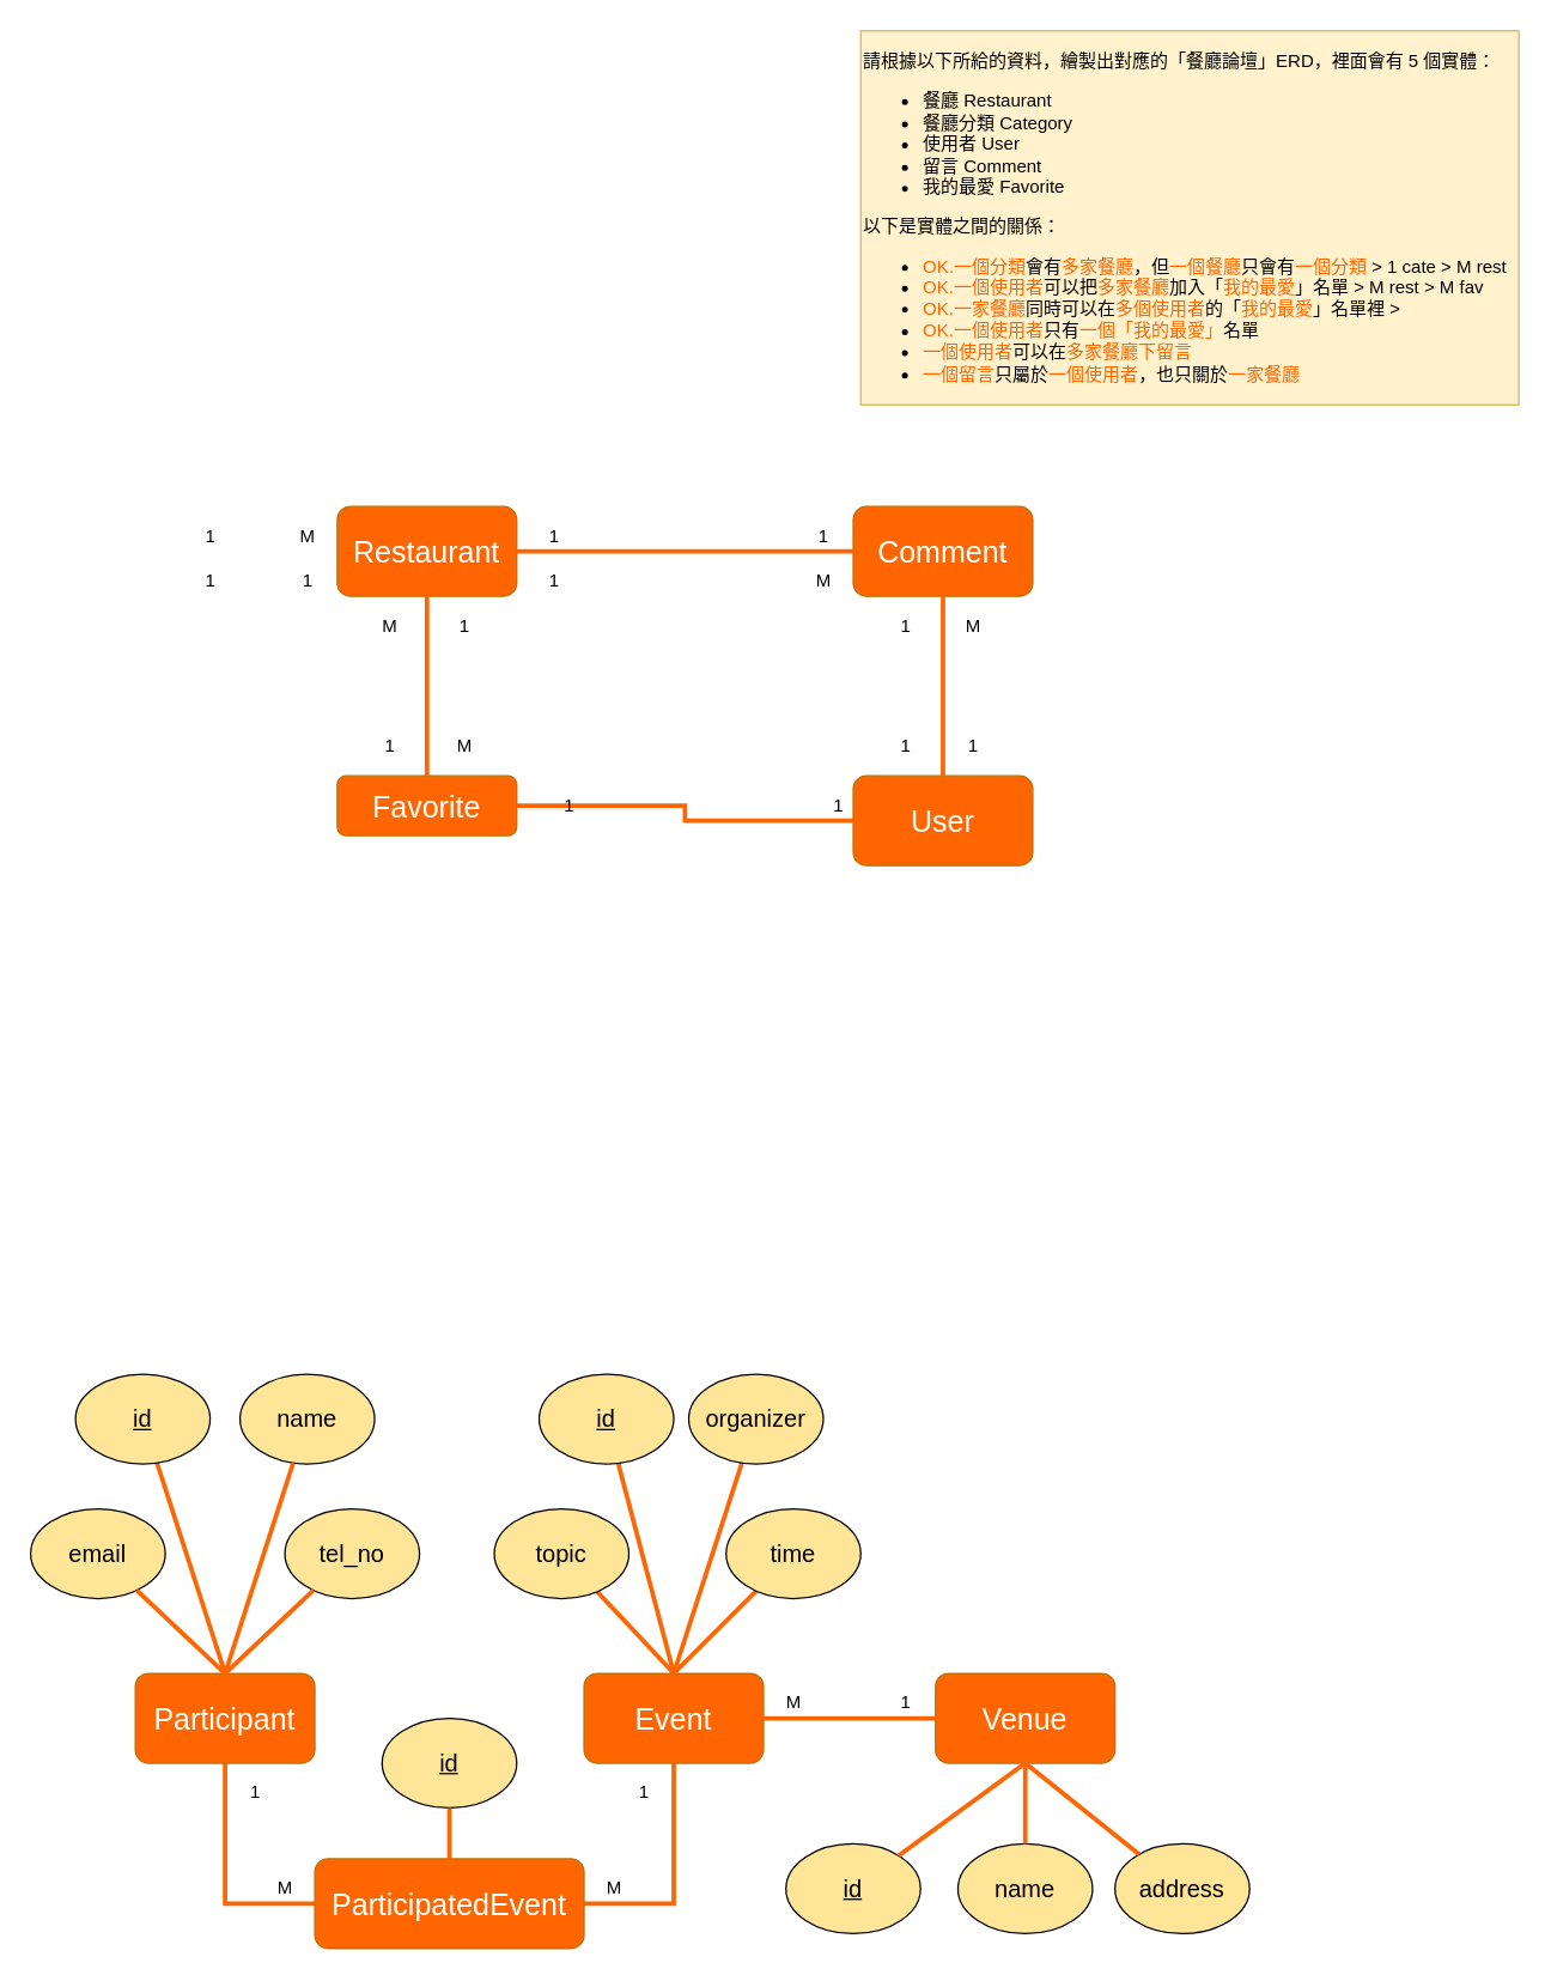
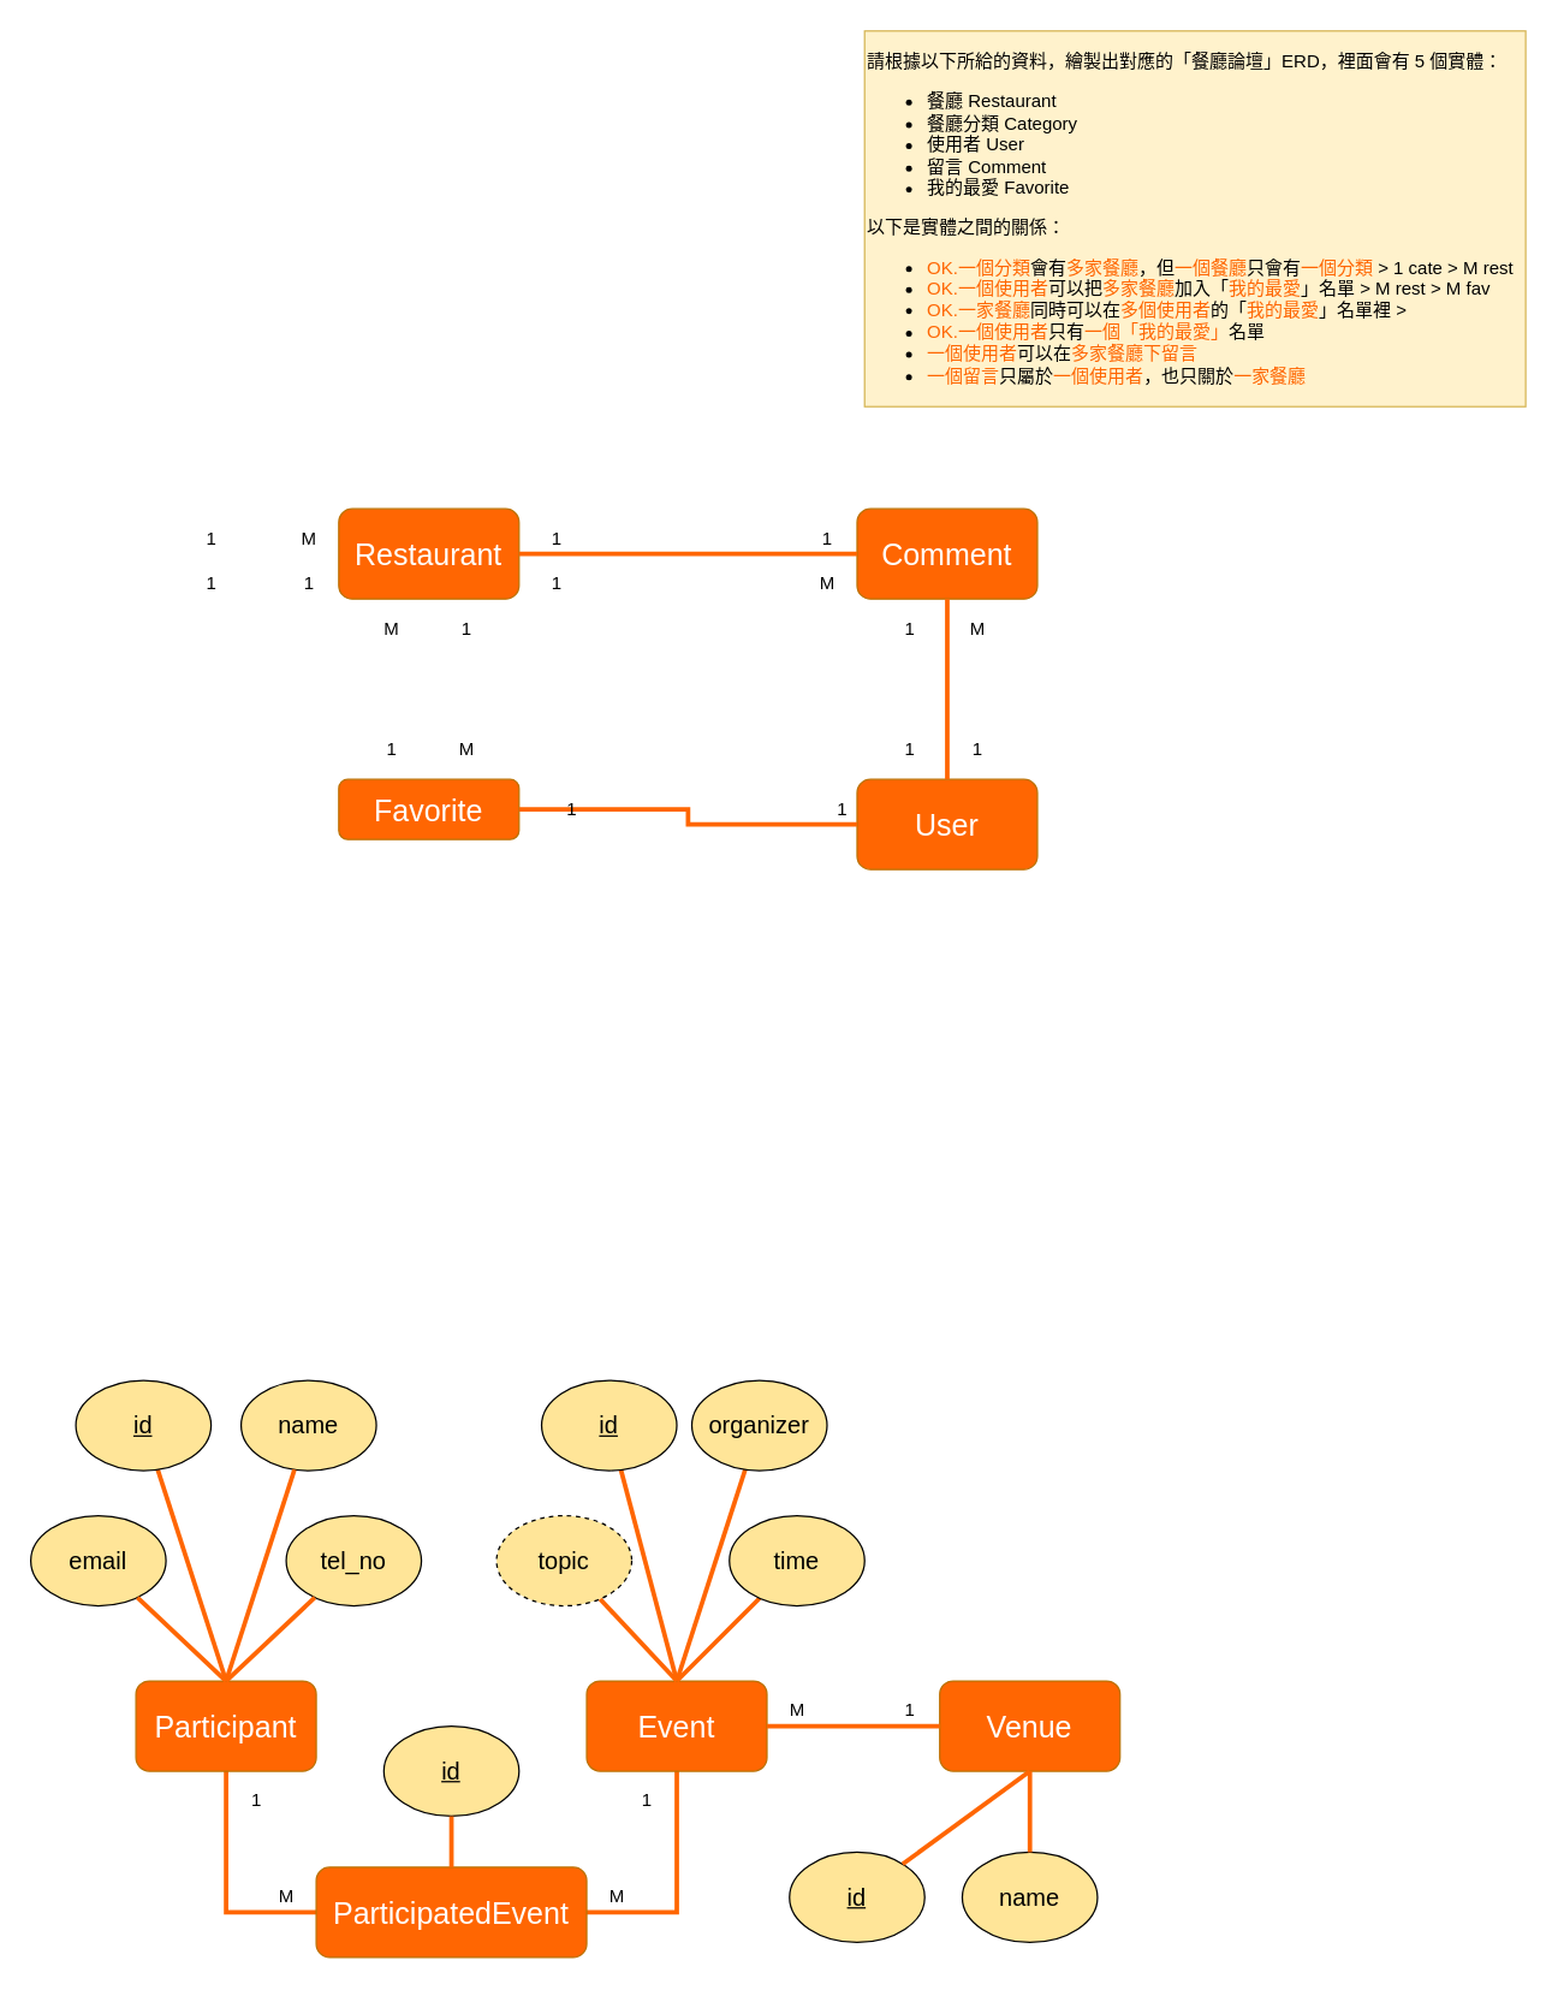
- <mxCell id="49" style="edgeStyle=orthogonalEdgeStyle;rounded=0;orthogonalLoop=1;jettySize=auto;html=1;strokeWidth=3;endArrow=none;endFill=0;strokeColor=#FF6602;exitX=0.5;exitY=1;exitDx=0;exitDy=0;entryX=0.5;entryY=0;entryDx=0;entryDy=0;" parent="1" source="40" target="43" edge="1"><mxGeometry relative="1" as="geometry"><mxPoint x="370" as="sourcePoint" y="558" /><mxPoint x="585" as="targetPoint" y="558" /></mxGeometry></mxCell>
- <mxCell id="12" value="topic" style="ellipse;whiteSpace=wrap;html=1;fillColor=#FFE598;fontSize=16;fontStyle=0" parent="1" vertex="1"><mxGeometry x="330" y="1008" width="90" height="60" as="geometry" /></mxCell>
+ <mxCell id="12" value="topic" style="ellipse;whiteSpace=wrap;html=1;fillColor=#FFE598;fontSize=16;fontStyle=0;dashed=1;" parent="1" vertex="1"><mxGeometry x="330" y="1008" width="90" height="60" as="geometry" /></mxCell>
- <mxCell id="33" style="edgeStyle=none;rounded=0;orthogonalLoop=1;jettySize=auto;html=1;fontSize=16;fontColor=#FFFFFF;endArrow=none;endFill=0;strokeColor=#FF6602;strokeWidth=3;entryX=0.5;entryY=1;entryDx=0;entryDy=0;" parent="1" source="31" target="20" edge="1"><mxGeometry relative="1" as="geometry"><mxPoint x="806.15" y="1103.44" as="sourcePoint" /><mxPoint x="755" y="1158" as="targetPoint" /></mxGeometry></mxCell>
- <mxCell id="31" value="address" style="ellipse;whiteSpace=wrap;html=1;fillColor=#FFE598;fontSize=16;" parent="1" vertex="1"><mxGeometry x="745" y="1232" width="90" height="60" as="geometry" /></mxCell>
